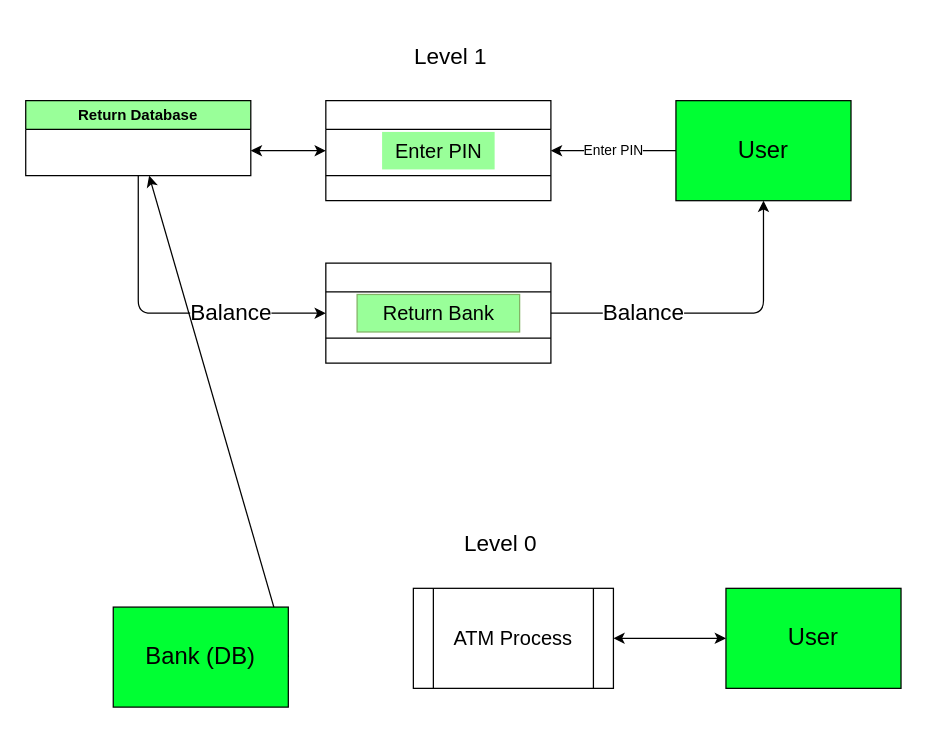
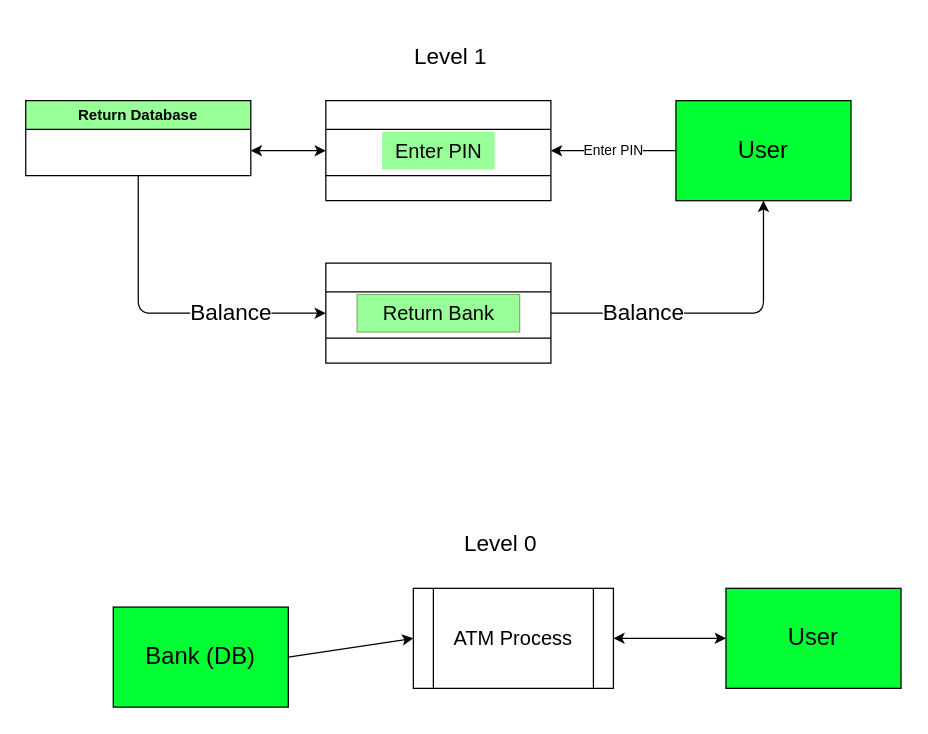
- <mxCell id="14" style="edgeStyle=none;html=1;exitX=1;exitY=0.5;exitDx=0;exitDy=0;" edge="1" parent="1" source="15" target="3"><mxGeometry relative="1" as="geometry" /></mxCell>
+ <mxCell id="14" style="edgeStyle=none;html=1;exitX=1;exitY=0.5;exitDx=0;exitDy=0;entryX=0;entryY=0.5;entryDx=0;entryDy=0;" edge="1" parent="1" source="15" target="16"><mxGeometry relative="1" as="geometry" /></mxCell>
